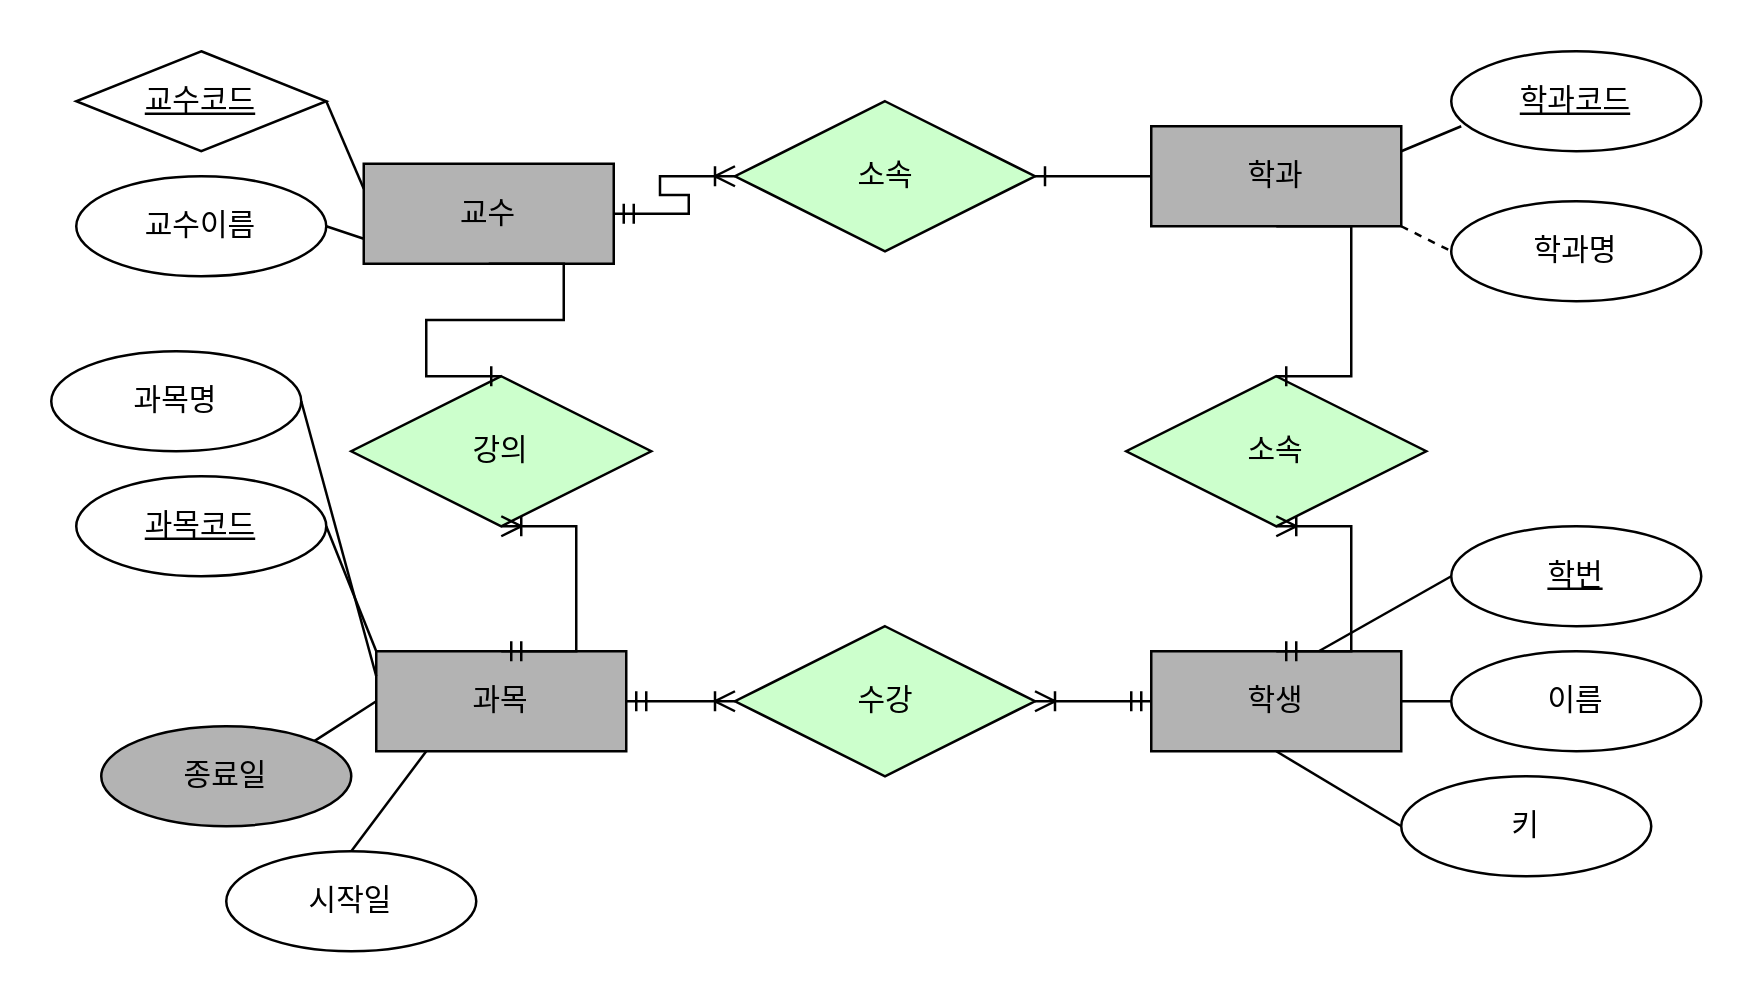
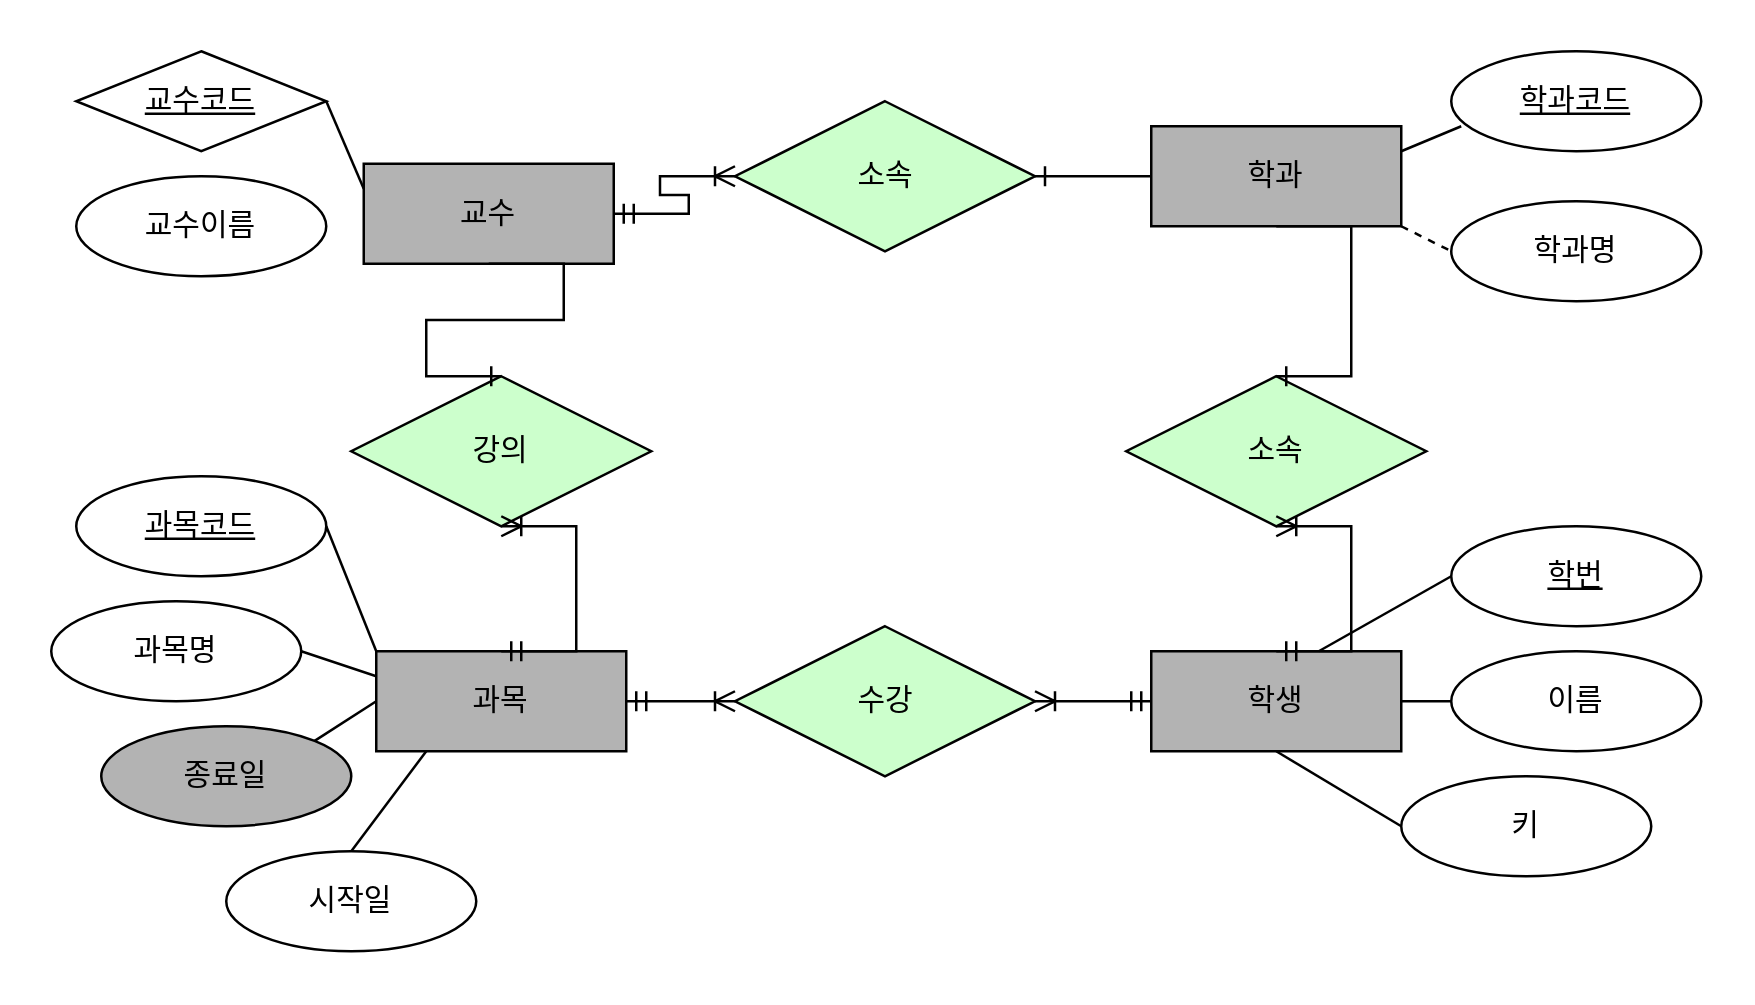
- <mxCell id="29" value="" style="endArrow=none;html=1;rounded=0;exitX=1;exitY=0.5;exitDx=0;exitDy=0;entryX=0;entryY=0.75;entryDx=0;entryDy=0;" edge="1" parent="1" source="14" target="5"><mxGeometry relative="1" as="geometry"><mxPoint x="140" y="50" as="sourcePoint" /><mxPoint x="160" y="70" as="targetPoint" /></mxGeometry></mxCell>
- <mxCell id="19" value="과목명" style="ellipse;whiteSpace=wrap;html=1;align=center;" vertex="1" parent="1"><mxGeometry x="20" y="140" width="100" height="40" as="geometry" /></mxCell>
+ <mxCell id="19" value="과목명" style="ellipse;whiteSpace=wrap;html=1;align=center;" vertex="1" parent="1"><mxGeometry x="20" y="240" width="100" height="40" as="geometry" /></mxCell>
